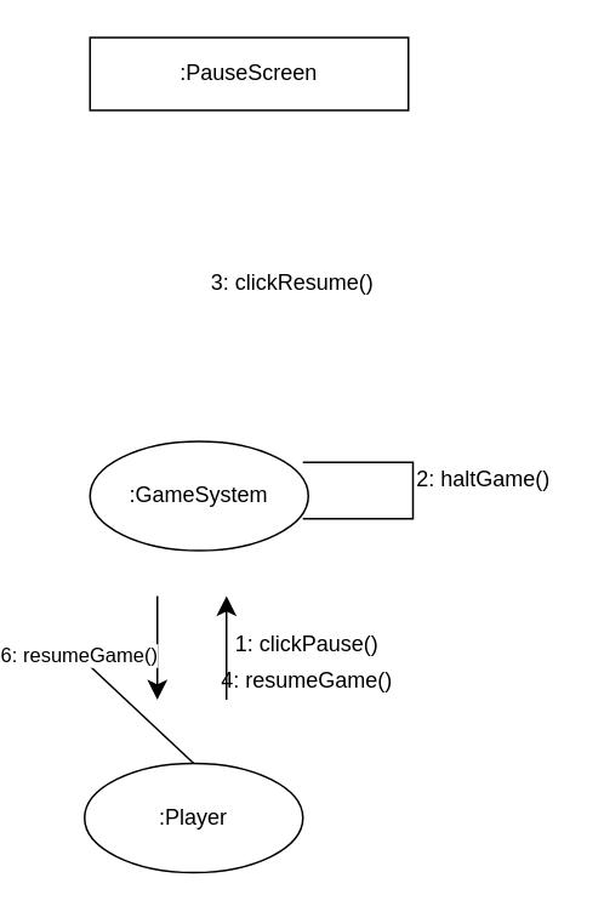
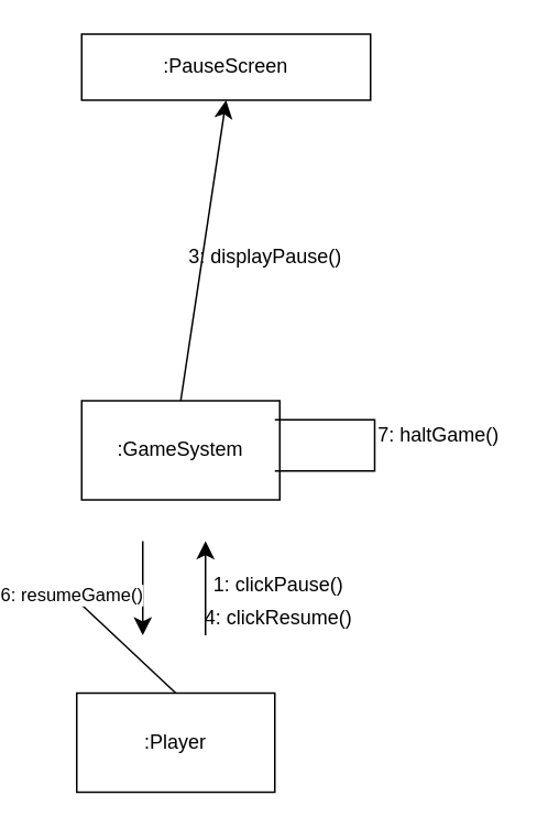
+ <mxCell id="5" value="" style="endArrow=classic;html=1;rounded=0;fontSize=12;startSize=8;endSize=8;curved=1;entryX=0.5;entryY=1;entryDx=0;entryDy=0;exitX=0.5;exitY=0;exitDx=0;exitDy=0;" edge="1" parent="1" source="4" target="3"><mxGeometry width="50" height="50" relative="1" as="geometry"><mxPoint x="264" y="295" as="sourcePoint" /><mxPoint x="314" y="245" as="targetPoint" /></mxGeometry></mxCell>
- <mxCell id="7" value="3: clickResume()" style="text;html=1;align=center;verticalAlign=middle;resizable=0;points=[];autosize=1;strokeColor=none;fillColor=none;" vertex="1" parent="1"><mxGeometry x="82" y="142" width="111" height="26" as="geometry" /></mxCell>
+ <mxCell id="7" value="3: displayPause()" style="text;html=1;align=center;verticalAlign=middle;resizable=0;points=[];autosize=1;strokeColor=none;fillColor=none;" vertex="1" parent="1"><mxGeometry x="82" y="142" width="111" height="26" as="geometry" /></mxCell>
- <mxCell id="14" value="2: haltGame()" style="text;html=1;align=center;verticalAlign=middle;resizable=0;points=[];autosize=1;strokeColor=none;fillColor=none;" vertex="1" parent="1"><mxGeometry x="197" y="250" width="91" height="26" as="geometry" /></mxCell>
+ <mxCell id="14" value="7: haltGame()" style="text;html=1;align=center;verticalAlign=middle;resizable=0;points=[];autosize=1;strokeColor=none;fillColor=none;" vertex="1" parent="1"><mxGeometry x="197" y="250" width="91" height="26" as="geometry" /></mxCell>
- <mxCell id="4" value=":GameSystem" style="ellipse;whiteSpace=wrap;html=1;" vertex="1" parent="1"><mxGeometry x="27" y="242" width="120" height="60" as="geometry" /></mxCell>
+ <mxCell id="4" value=":GameSystem" style="rounded=0;whiteSpace=wrap;html=1;" vertex="1" parent="1"><mxGeometry x="27" y="242" width="120" height="60" as="geometry" /></mxCell>
- <mxCell id="11" value="4: resumeGame()" style="text;html=1;align=center;verticalAlign=middle;resizable=0;points=[];autosize=1;strokeColor=none;fillColor=none;" vertex="1" parent="1"><mxGeometry x="92" y="361" width="107" height="26" as="geometry" /></mxCell>
+ <mxCell id="11" value="4: clickResume()" style="text;html=1;align=center;verticalAlign=middle;resizable=0;points=[];autosize=1;strokeColor=none;fillColor=none;" vertex="1" parent="1"><mxGeometry x="92" y="361" width="107" height="26" as="geometry" /></mxCell>
- <mxCell id="2" value=":Player" style="ellipse;whiteSpace=wrap;html=1;" vertex="1" parent="1"><mxGeometry x="24" y="419" width="120" height="60" as="geometry" /></mxCell>
+ <mxCell id="2" value=":Player" style="rounded=0;whiteSpace=wrap;html=1;" vertex="1" parent="1"><mxGeometry x="24" y="419" width="120" height="60" as="geometry" /></mxCell>
